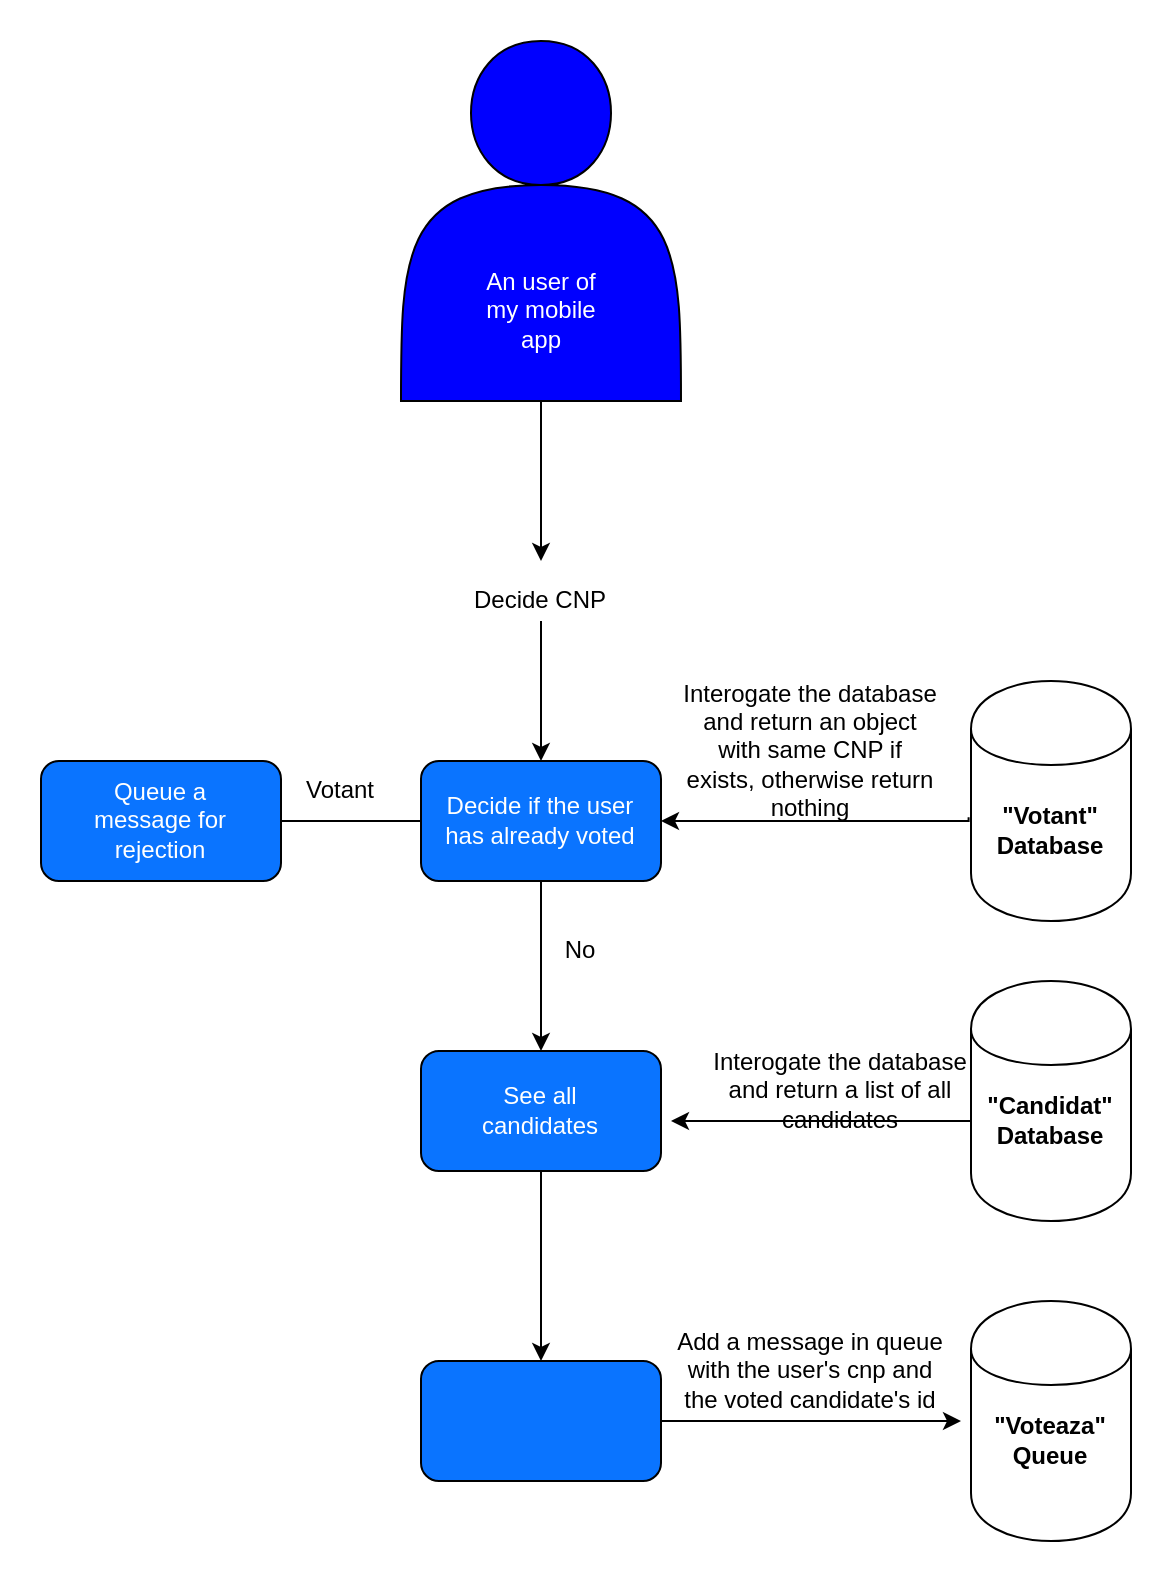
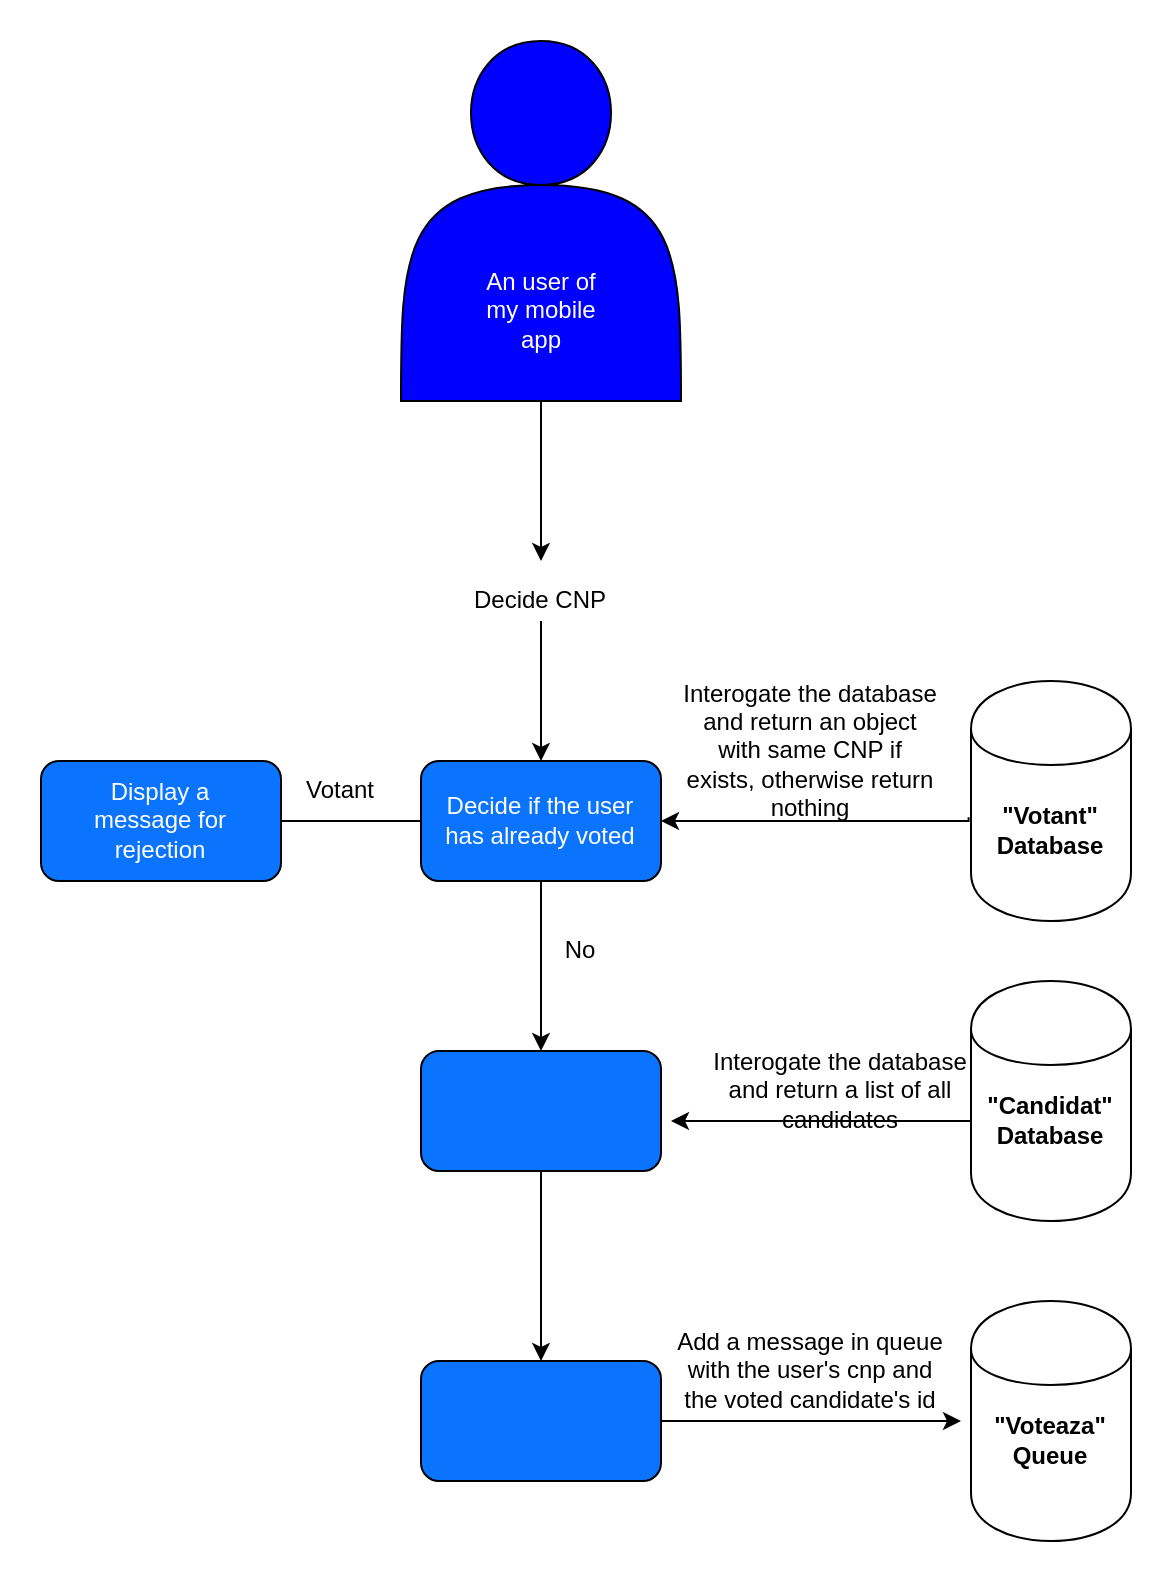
- <mxCell id="24" value="Queue a message for rejection" style="text;html=1;strokeColor=none;fillColor=none;align=center;verticalAlign=middle;whiteSpace=wrap;rounded=0;fontColor=#FFFFFF;" parent="1" vertex="1"><mxGeometry x="30" y="390" width="100" height="40" as="geometry" /></mxCell>
+ <mxCell id="24" value="Display a message for rejection" style="text;html=1;strokeColor=none;fillColor=none;align=center;verticalAlign=middle;whiteSpace=wrap;rounded=0;fontColor=#FFFFFF;" parent="1" vertex="1"><mxGeometry x="30" y="390" width="100" height="40" as="geometry" /></mxCell>
- <mxCell id="15" value="See all candidates" style="text;html=1;strokeColor=none;fillColor=none;align=center;verticalAlign=middle;whiteSpace=wrap;rounded=0;fontColor=#FFFFFF;" parent="1" vertex="1"><mxGeometry x="220" y="535" width="100" height="40" as="geometry" /></mxCell>
